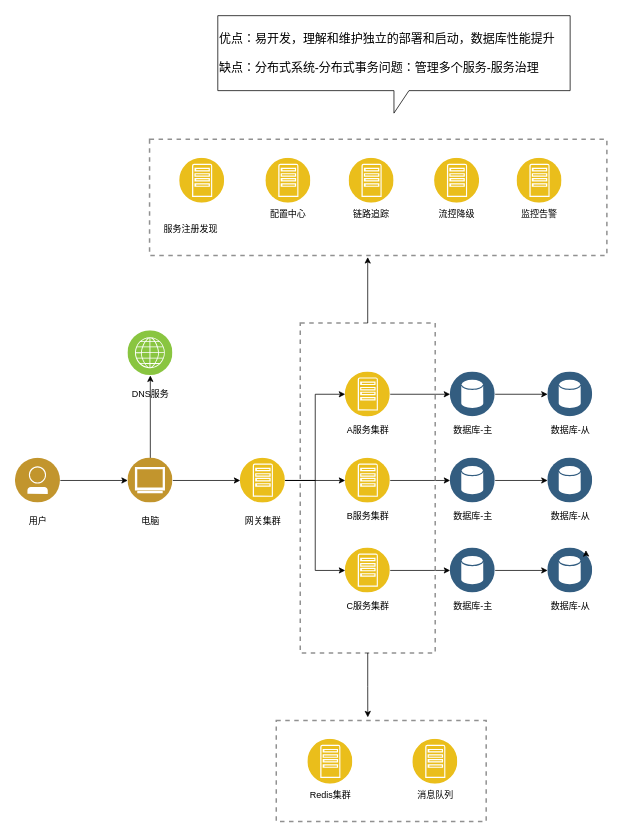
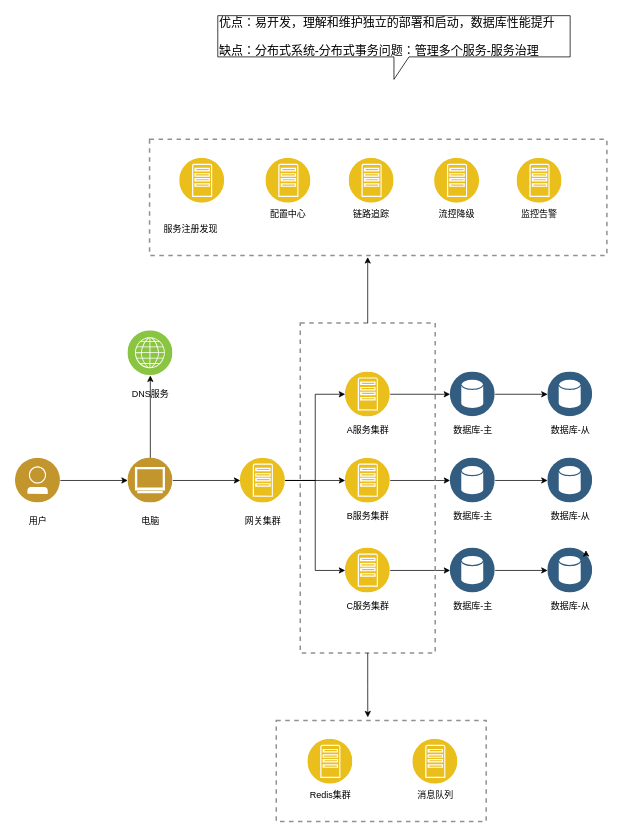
- <mxCell id="61" value="优点：易开发，理解和维护独立的部署和启动，数据库性能提升&lt;div&gt;&lt;br&gt;&lt;/div&gt;&lt;div&gt;缺点：分布式系统-分布式事务问题：管理多个服务-服务治理&lt;/div&gt;" style="shape=callout;whiteSpace=wrap;html=1;perimeter=calloutPerimeter;align=left;fontSize=16;" vertex="1" parent="1"><mxGeometry x="290" y="20" width="470" height="130" as="geometry" /></mxCell>
+ <mxCell id="61" value="优点：易开发，理解和维护独立的部署和启动，数据库性能提升&lt;div&gt;&lt;br&gt;&lt;/div&gt;&lt;div&gt;缺点：分布式系统-分布式事务问题：管理多个服务-服务治理&lt;/div&gt;" style="shape=callout;whiteSpace=wrap;html=1;perimeter=calloutPerimeter;align=left;fontSize=16;" vertex="1" parent="1"><mxGeometry x="290" y="20" width="470" height="85" as="geometry" /></mxCell>
